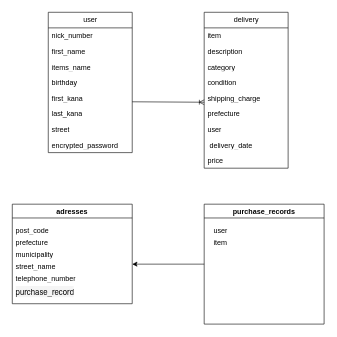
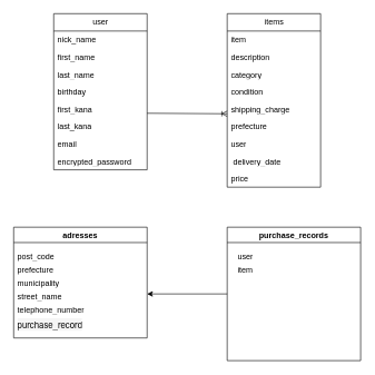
- <mxCell id="11" value="delivery" style="swimlane;fontStyle=0;childLayout=stackLayout;horizontal=1;startSize=26;fillColor=none;horizontalStack=0;resizeParent=1;resizeParentMax=0;resizeLast=0;collapsible=1;marginBottom=0;html=1;" vertex="1" parent="1"><mxGeometry x="340" y="20" width="140" height="260" as="geometry" /></mxCell>
+ <mxCell id="11" value="items" style="swimlane;fontStyle=0;childLayout=stackLayout;horizontal=1;startSize=26;fillColor=none;horizontalStack=0;resizeParent=1;resizeParentMax=0;resizeLast=0;collapsible=1;marginBottom=0;html=1;" vertex="1" parent="1"><mxGeometry x="340" y="20" width="140" height="260" as="geometry" /></mxCell>
- <mxCell id="3" value="nick_number" style="text;strokeColor=none;fillColor=none;align=left;verticalAlign=top;spacingLeft=4;spacingRight=4;overflow=hidden;rotatable=0;points=[[0,0.5],[1,0.5]];portConstraint=eastwest;whiteSpace=wrap;html=1;" vertex="1" parent="2"><mxGeometry y="26" width="140" height="26" as="geometry" /></mxCell>
+ <mxCell id="3" value="nick_name" style="text;strokeColor=none;fillColor=none;align=left;verticalAlign=top;spacingLeft=4;spacingRight=4;overflow=hidden;rotatable=0;points=[[0,0.5],[1,0.5]];portConstraint=eastwest;whiteSpace=wrap;html=1;" vertex="1" parent="2"><mxGeometry y="26" width="140" height="26" as="geometry" /></mxCell>
- <mxCell id="5" value="items_name" style="text;strokeColor=none;fillColor=none;align=left;verticalAlign=top;spacingLeft=4;spacingRight=4;overflow=hidden;rotatable=0;points=[[0,0.5],[1,0.5]];portConstraint=eastwest;whiteSpace=wrap;html=1;" vertex="1" parent="2"><mxGeometry y="78" width="140" height="26" as="geometry" /></mxCell>
+ <mxCell id="5" value="last_name" style="text;strokeColor=none;fillColor=none;align=left;verticalAlign=top;spacingLeft=4;spacingRight=4;overflow=hidden;rotatable=0;points=[[0,0.5],[1,0.5]];portConstraint=eastwest;whiteSpace=wrap;html=1;" vertex="1" parent="2"><mxGeometry y="78" width="140" height="26" as="geometry" /></mxCell>
- <mxCell id="9" value="street" style="text;strokeColor=none;fillColor=none;align=left;verticalAlign=top;spacingLeft=4;spacingRight=4;overflow=hidden;rotatable=0;points=[[0,0.5],[1,0.5]];portConstraint=eastwest;whiteSpace=wrap;html=1;" vertex="1" parent="2"><mxGeometry y="182" width="140" height="26" as="geometry" /></mxCell>
+ <mxCell id="9" value="email" style="text;strokeColor=none;fillColor=none;align=left;verticalAlign=top;spacingLeft=4;spacingRight=4;overflow=hidden;rotatable=0;points=[[0,0.5],[1,0.5]];portConstraint=eastwest;whiteSpace=wrap;html=1;" vertex="1" parent="2"><mxGeometry y="182" width="140" height="26" as="geometry" /></mxCell>
